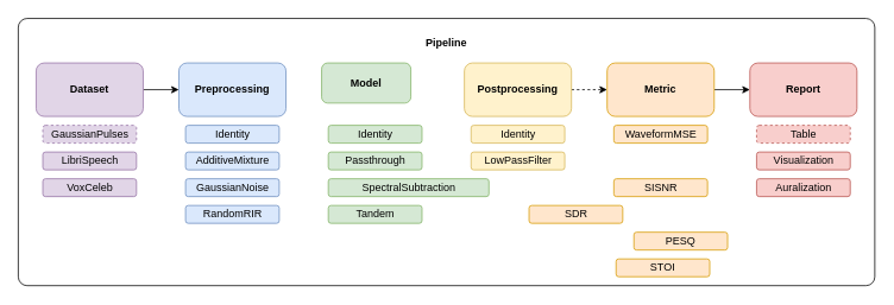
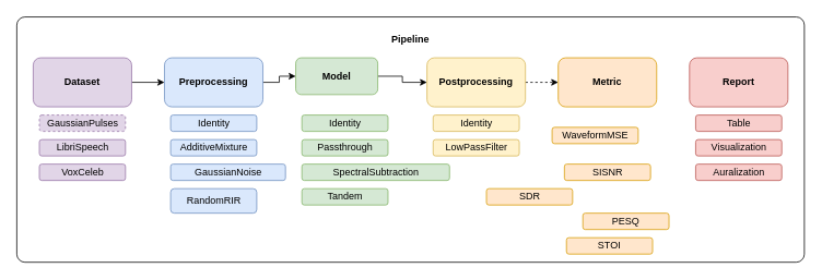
+ <mxCell id="5" value="" style="edgeStyle=orthogonalEdgeStyle;rounded=0;orthogonalLoop=1;jettySize=auto;html=1;" parent="1" source="6" target="8" edge="1"><mxGeometry relative="1" as="geometry" /></mxCell>
+ <mxCell id="7" value="" style="edgeStyle=orthogonalEdgeStyle;rounded=0;orthogonalLoop=1;jettySize=auto;html=1;" edge="1" parent="1" source="8" target="31"><mxGeometry relative="1" as="geometry" /></mxCell>
- <mxCell id="9" value="" style="edgeStyle=orthogonalEdgeStyle;rounded=0;orthogonalLoop=1;jettySize=auto;html=1;" parent="1" source="10" target="11" edge="1"><mxGeometry relative="1" as="geometry" /></mxCell>
- <mxCell id="20" value="WaveformMSE" style="rounded=1;whiteSpace=wrap;html=1;fillColor=#ffe6cc;strokeColor=#d79b00;" parent="1" vertex="1"><mxGeometry x="687.5" y="140" width="105" height="20" as="geometry" /></mxCell>
+ <mxCell id="20" value="WaveformMSE" style="rounded=1;whiteSpace=wrap;html=1;fillColor=#ffe6cc;strokeColor=#d79b00;" parent="1" vertex="1"><mxGeometry x="672.5" y="155" width="105" height="20" as="geometry" /></mxCell>
- <mxCell id="23" value="Table" style="rounded=1;whiteSpace=wrap;html=1;fillColor=#f8cecc;strokeColor=#b85450;dashed=1;" parent="1" vertex="1"><mxGeometry x="847.5" y="140" width="105" height="20" as="geometry" /></mxCell>
+ <mxCell id="23" value="Table" style="rounded=1;whiteSpace=wrap;html=1;fillColor=#f8cecc;strokeColor=#b85450;" parent="1" vertex="1"><mxGeometry x="847.5" y="140" width="105" height="20" as="geometry" /></mxCell>
- <mxCell id="16" value="GaussianNoise" style="rounded=1;whiteSpace=wrap;html=1;fillColor=#dae8fc;strokeColor=#6c8ebf;" parent="1" vertex="1"><mxGeometry x="207.5" y="200" width="105" height="20" as="geometry" /></mxCell>
+ <mxCell id="16" value="GaussianNoise" style="rounded=1;whiteSpace=wrap;html=1;fillColor=#dae8fc;strokeColor=#6c8ebf;" parent="1" vertex="1"><mxGeometry x="207.5" y="200" width="140" height="20" as="geometry" /></mxCell>
- <mxCell id="17" value="RandomRIR" style="rounded=1;whiteSpace=wrap;html=1;fillColor=#dae8fc;strokeColor=#6c8ebf;" parent="1" vertex="1"><mxGeometry x="207.5" y="230" width="105" height="20" as="geometry" /></mxCell>
+ <mxCell id="17" value="RandomRIR" style="rounded=1;whiteSpace=wrap;html=1;fillColor=#dae8fc;strokeColor=#6c8ebf;" parent="1" vertex="1"><mxGeometry x="207.5" y="230" width="105" height="30" as="geometry" /></mxCell>
